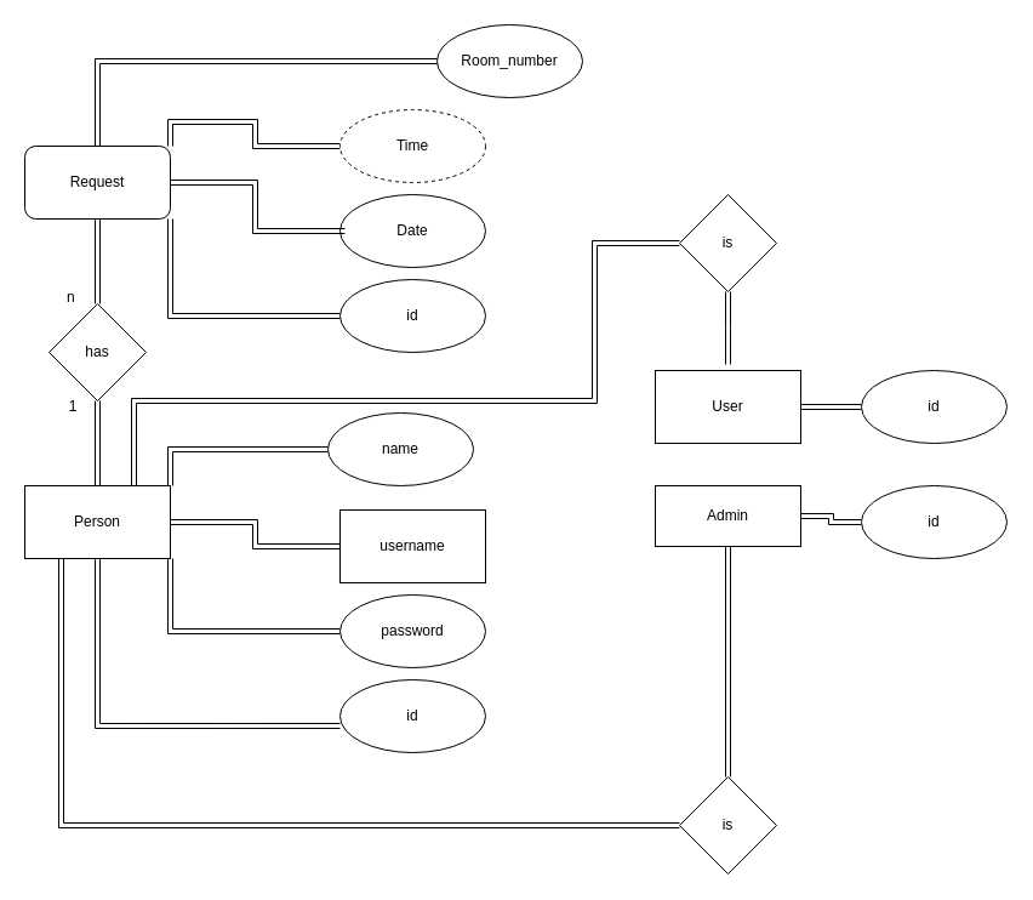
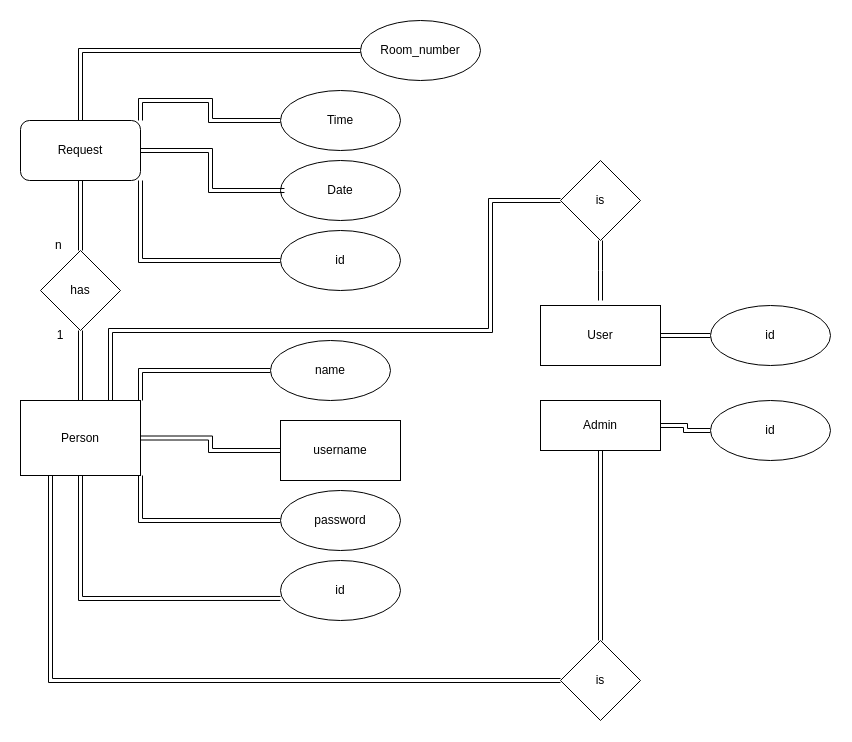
- <mxCell id="6" value="Time" style="ellipse;whiteSpace=wrap;html=1;dashed=1;" parent="1" vertex="1"><mxGeometry x="280" y="90" width="120" height="60" as="geometry" /></mxCell>
+ <mxCell id="6" value="Time" style="ellipse;whiteSpace=wrap;html=1;" parent="1" vertex="1"><mxGeometry x="280" y="90" width="120" height="60" as="geometry" /></mxCell>
- <mxCell id="14" value="Person" style="rounded=0;whiteSpace=wrap;html=1;" parent="1" vertex="1"><mxGeometry x="20" y="400" width="120" height="60" as="geometry" /></mxCell>
+ <mxCell id="14" value="Person" style="rounded=0;whiteSpace=wrap;html=1;" parent="1" vertex="1"><mxGeometry x="20" y="400" width="120" height="75" as="geometry" /></mxCell>
